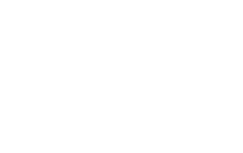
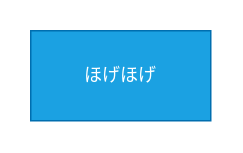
+ <mxCell id="2" value="ほげほげ" style="rounded=0;whiteSpace=wrap;html=1;fillColor=#1ba1e2;fontColor=#ffffff;strokeColor=#006EAF;" parent="1" vertex="1"><mxGeometry x="20" y="20" width="120" height="60" as="geometry" /></mxCell>
